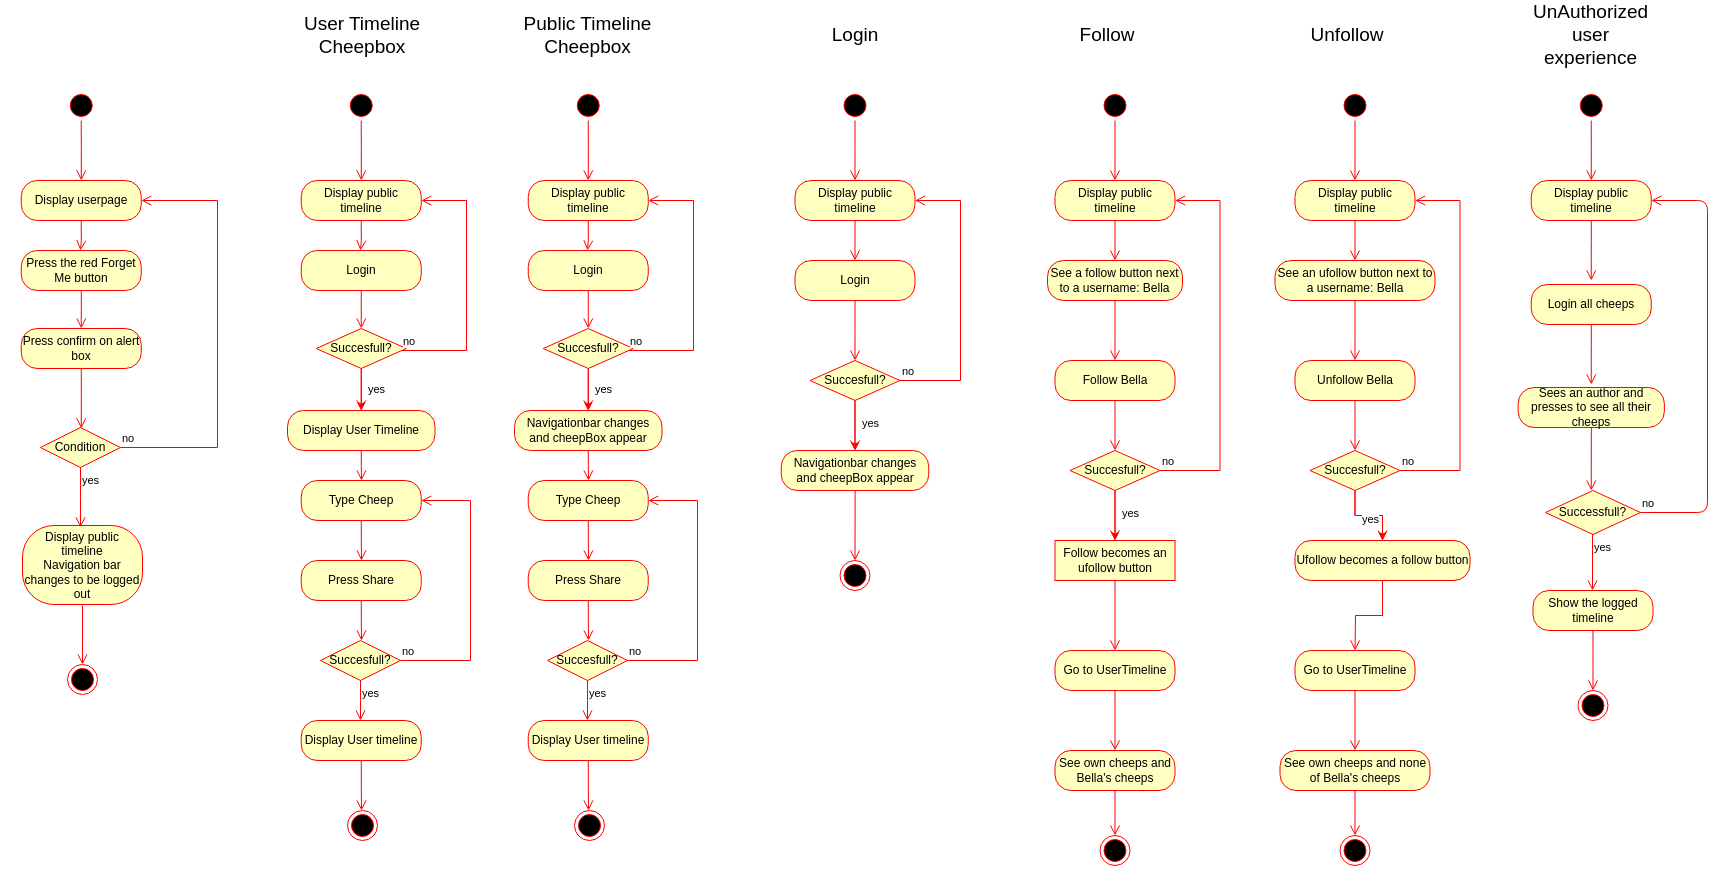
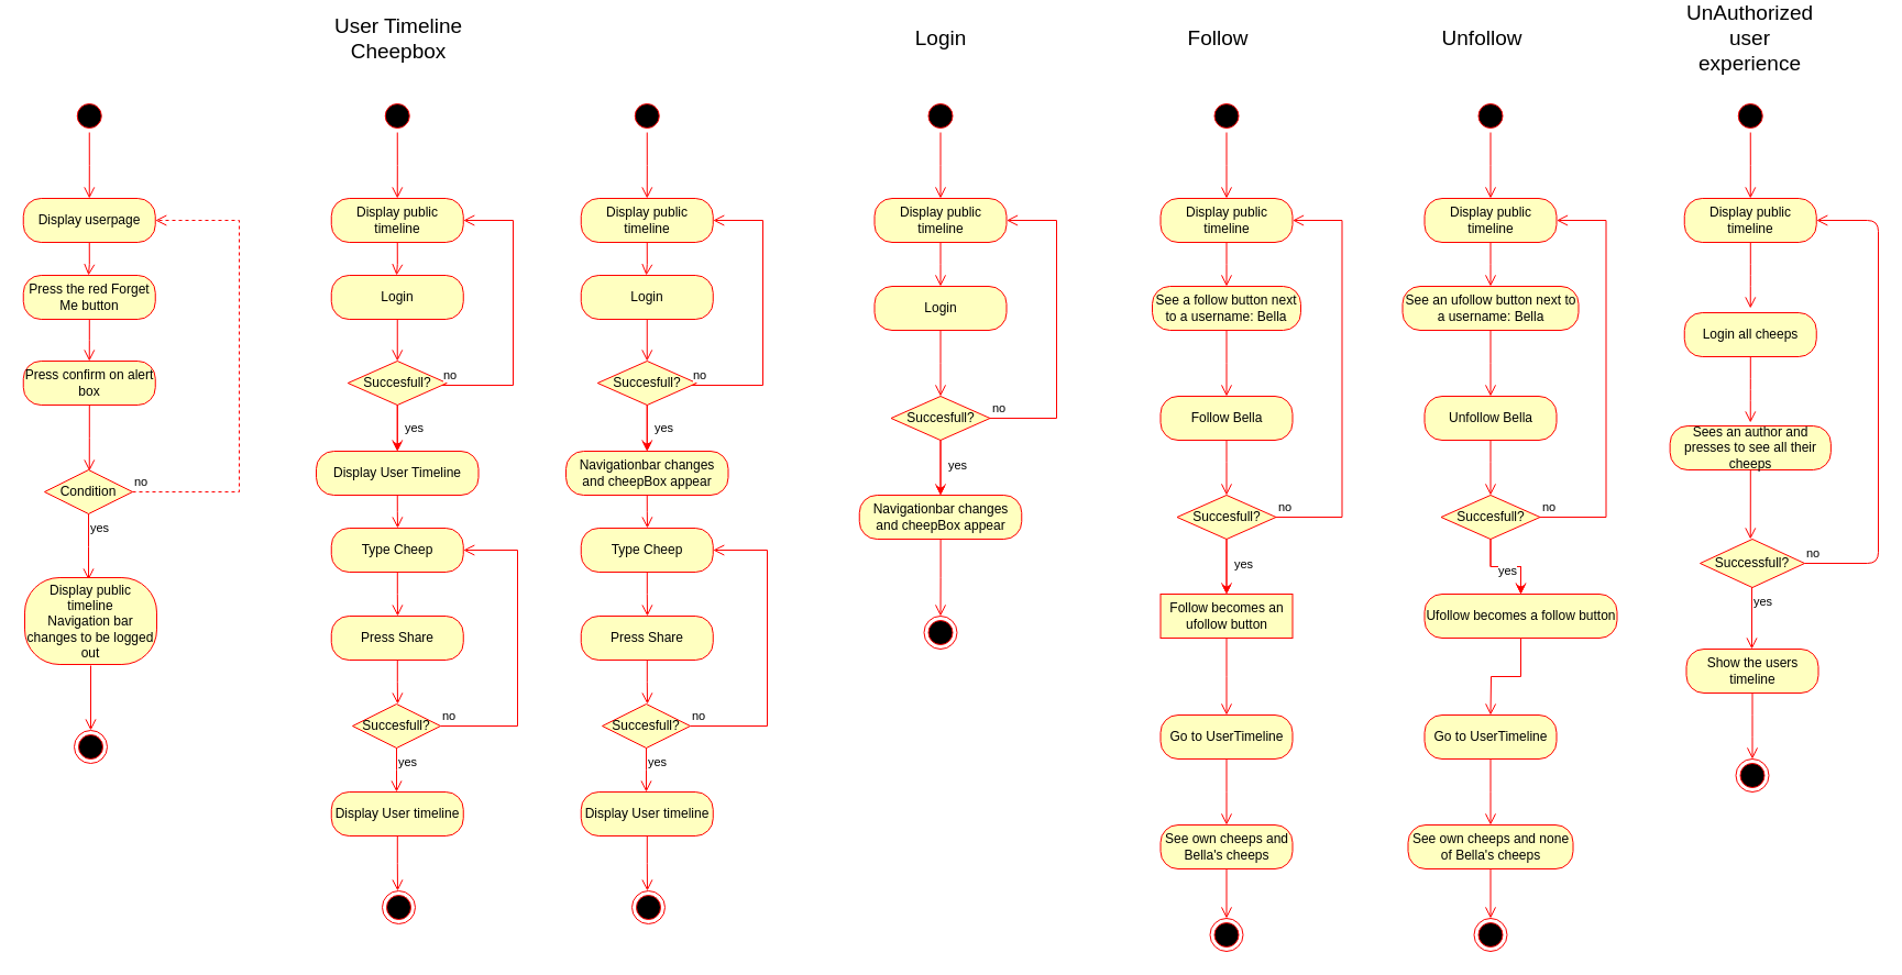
- <mxCell id="83" value="&lt;font style=&quot;font-size: 19px;&quot;&gt;Public Timeline Cheepbox&lt;/font&gt;" style="text;html=1;strokeColor=none;fillColor=none;align=center;verticalAlign=middle;whiteSpace=wrap;rounded=0;" parent="1" vertex="1"><mxGeometry x="521.25" y="20" width="133" height="30" as="geometry" /></mxCell>
- <mxCell id="117" value="no" style="edgeStyle=orthogonalEdgeStyle;html=1;align=left;verticalAlign=bottom;endArrow=open;endSize=8;strokeColor=#ff0000;rounded=0;entryX=1;entryY=0.5;entryDx=0;entryDy=0;" parent="1" source="116" target="110" edge="1"><mxGeometry x="-1" relative="1" as="geometry"><mxPoint x="220" y="447" as="targetPoint" /><Array as="points"><mxPoint x="217" y="447" /><mxPoint x="217" y="200" /></Array></mxGeometry></mxCell>
+ <mxCell id="117" value="no" style="edgeStyle=orthogonalEdgeStyle;html=1;align=left;verticalAlign=bottom;endArrow=open;endSize=8;strokeColor=#ff0000;rounded=0;entryX=1;entryY=0.5;entryDx=0;entryDy=0;dashed=1;" parent="1" source="116" target="110" edge="1"><mxGeometry x="-1" relative="1" as="geometry"><mxPoint x="220" y="447" as="targetPoint" /><Array as="points"><mxPoint x="217" y="447" /><mxPoint x="217" y="200" /></Array></mxGeometry></mxCell>
- <mxCell id="135" value="Show the logged timeline" style="rounded=1;whiteSpace=wrap;html=1;arcSize=40;fontColor=#000000;fillColor=#ffffc0;strokeColor=#ff0000;" vertex="1" parent="1"><mxGeometry x="1532.5" y="590" width="120" height="40" as="geometry" /></mxCell>
+ <mxCell id="135" value="Show the users timeline" style="rounded=1;whiteSpace=wrap;html=1;arcSize=40;fontColor=#000000;fillColor=#ffffc0;strokeColor=#ff0000;" vertex="1" parent="1"><mxGeometry x="1532.5" y="590" width="120" height="40" as="geometry" /></mxCell>
